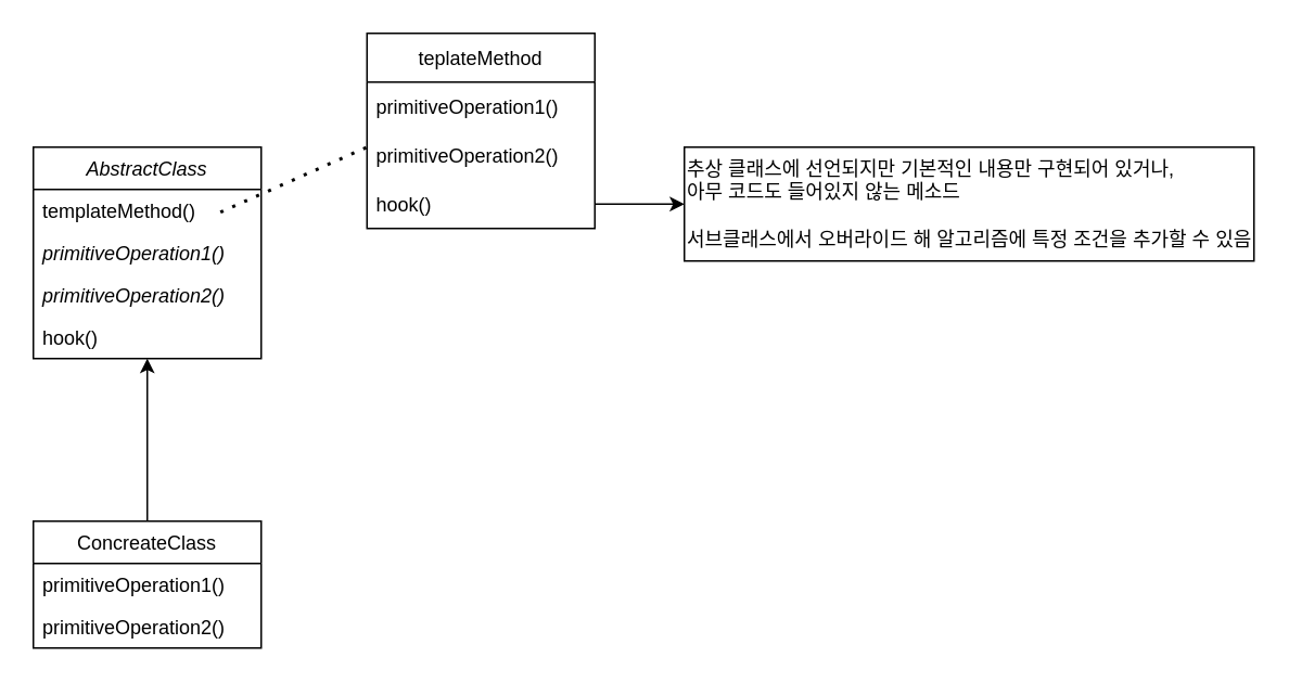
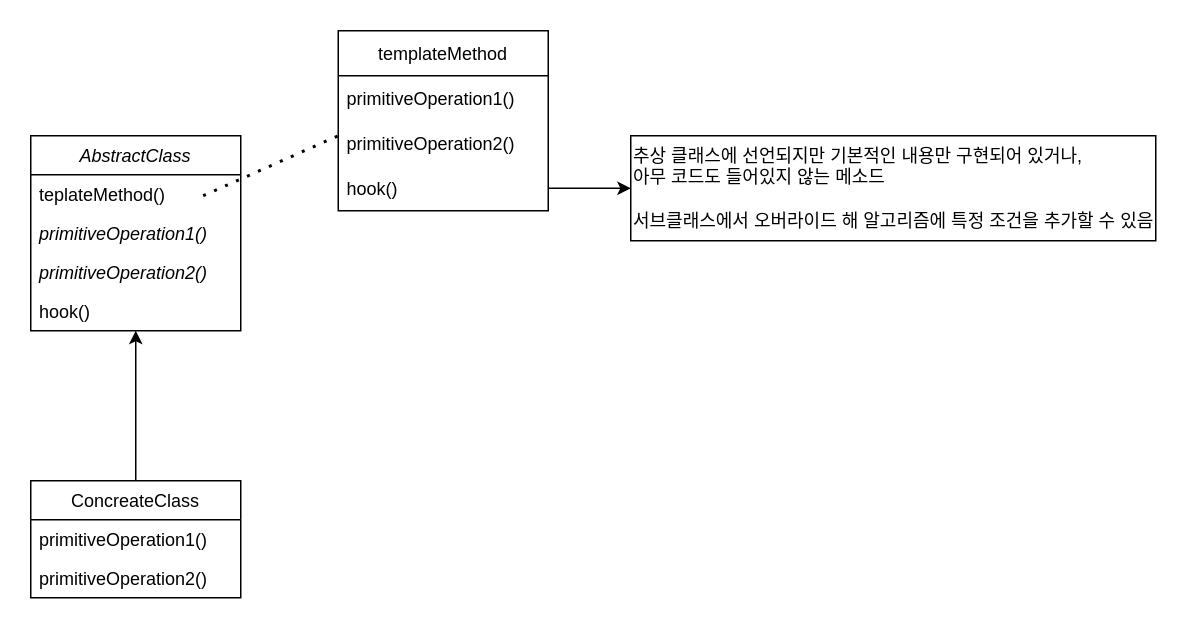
- <mxCell id="12" value="teplateMethod" style="swimlane;fontStyle=0;childLayout=stackLayout;horizontal=1;startSize=30;horizontalStack=0;resizeParent=1;resizeParentMax=0;resizeLast=0;collapsible=1;marginBottom=0;" vertex="1" parent="1"><mxGeometry x="225" y="20" width="140" height="120" as="geometry" /></mxCell>
+ <mxCell id="12" value="templateMethod" style="swimlane;fontStyle=0;childLayout=stackLayout;horizontal=1;startSize=30;horizontalStack=0;resizeParent=1;resizeParentMax=0;resizeLast=0;collapsible=1;marginBottom=0;" vertex="1" parent="1"><mxGeometry x="225" y="20" width="140" height="120" as="geometry" /></mxCell>
- <mxCell id="3" value="templateMethod()" style="text;strokeColor=none;fillColor=none;align=left;verticalAlign=top;spacingLeft=4;spacingRight=4;overflow=hidden;rotatable=0;points=[[0,0.5],[1,0.5]];portConstraint=eastwest;" vertex="1" parent="2"><mxGeometry y="26" width="140" height="26" as="geometry" /></mxCell>
+ <mxCell id="3" value="teplateMethod()" style="text;strokeColor=none;fillColor=none;align=left;verticalAlign=top;spacingLeft=4;spacingRight=4;overflow=hidden;rotatable=0;points=[[0,0.5],[1,0.5]];portConstraint=eastwest;" vertex="1" parent="2"><mxGeometry y="26" width="140" height="26" as="geometry" /></mxCell>
